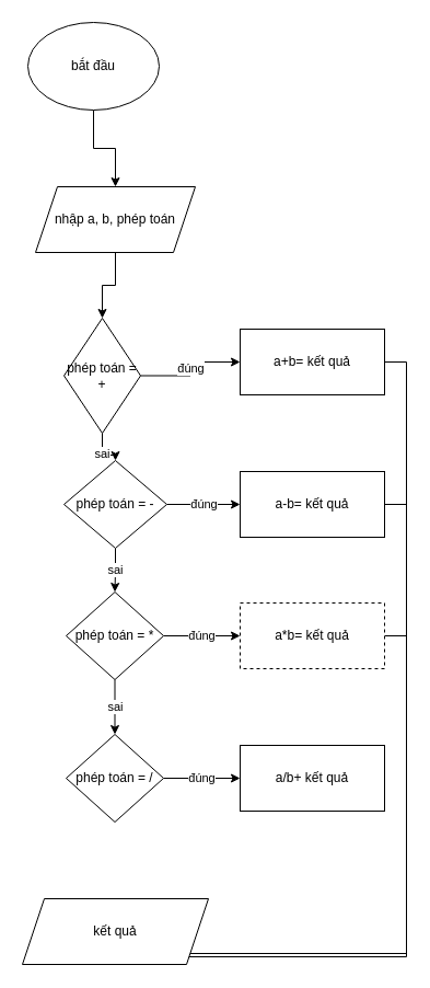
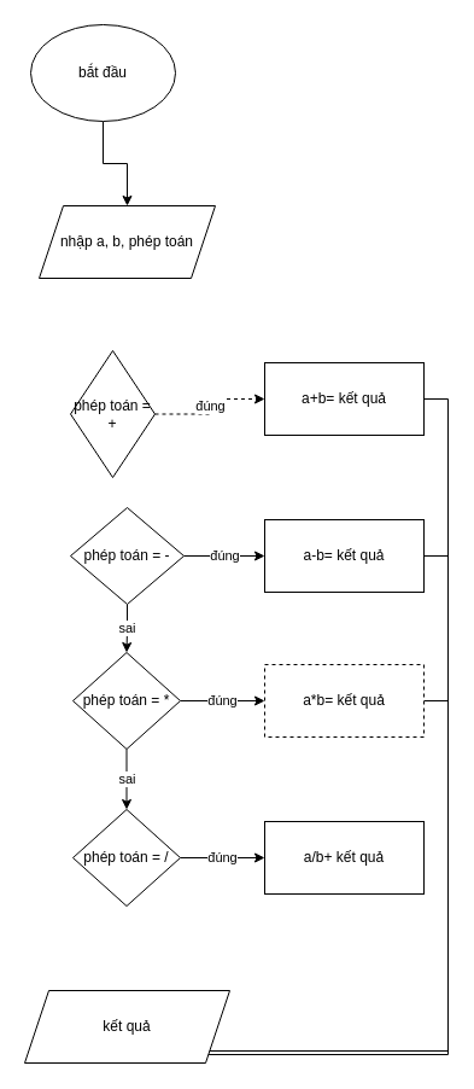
- <mxCell id="4" value="" style="edgeStyle=orthogonalEdgeStyle;rounded=0;orthogonalLoop=1;jettySize=auto;html=1;" edge="1" parent="1" source="5" target="8"><mxGeometry relative="1" as="geometry" /></mxCell>
- <mxCell id="6" value="đúng" style="edgeStyle=orthogonalEdgeStyle;rounded=0;orthogonalLoop=1;jettySize=auto;html=1;" edge="1" parent="1" source="8" target="10"><mxGeometry relative="1" as="geometry" /></mxCell>
+ <mxCell id="6" value="đúng" style="edgeStyle=orthogonalEdgeStyle;rounded=0;orthogonalLoop=1;jettySize=auto;html=1;dashed=1;" edge="1" parent="1" source="8" target="10"><mxGeometry relative="1" as="geometry" /></mxCell>
- <mxCell id="7" value="sai" style="edgeStyle=orthogonalEdgeStyle;rounded=0;orthogonalLoop=1;jettySize=auto;html=1;" edge="1" parent="1" source="8" target="13"><mxGeometry relative="1" as="geometry" /></mxCell>
